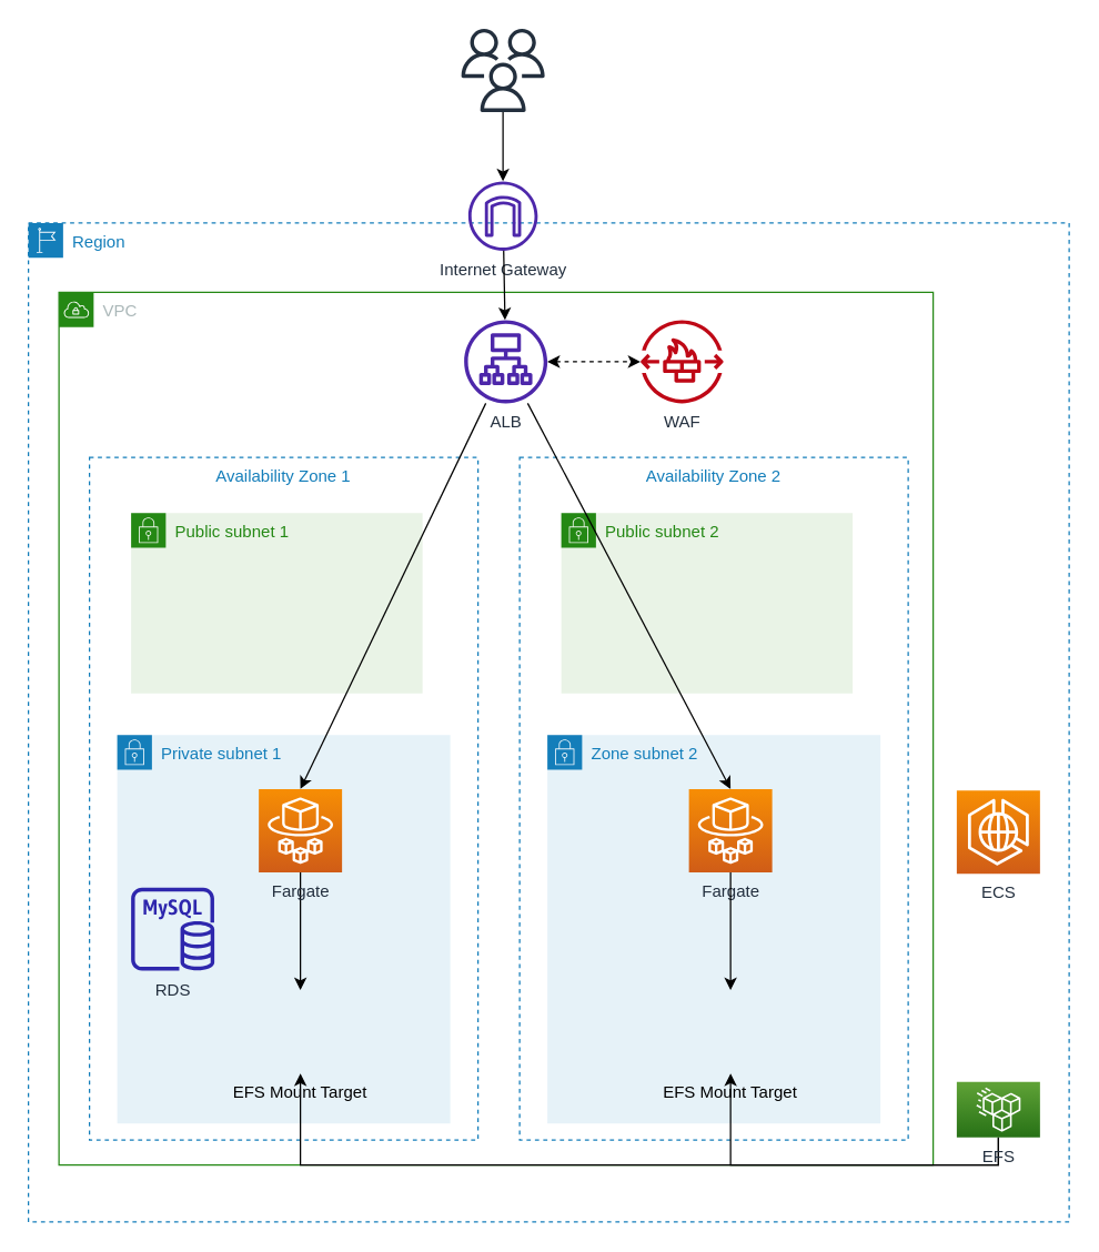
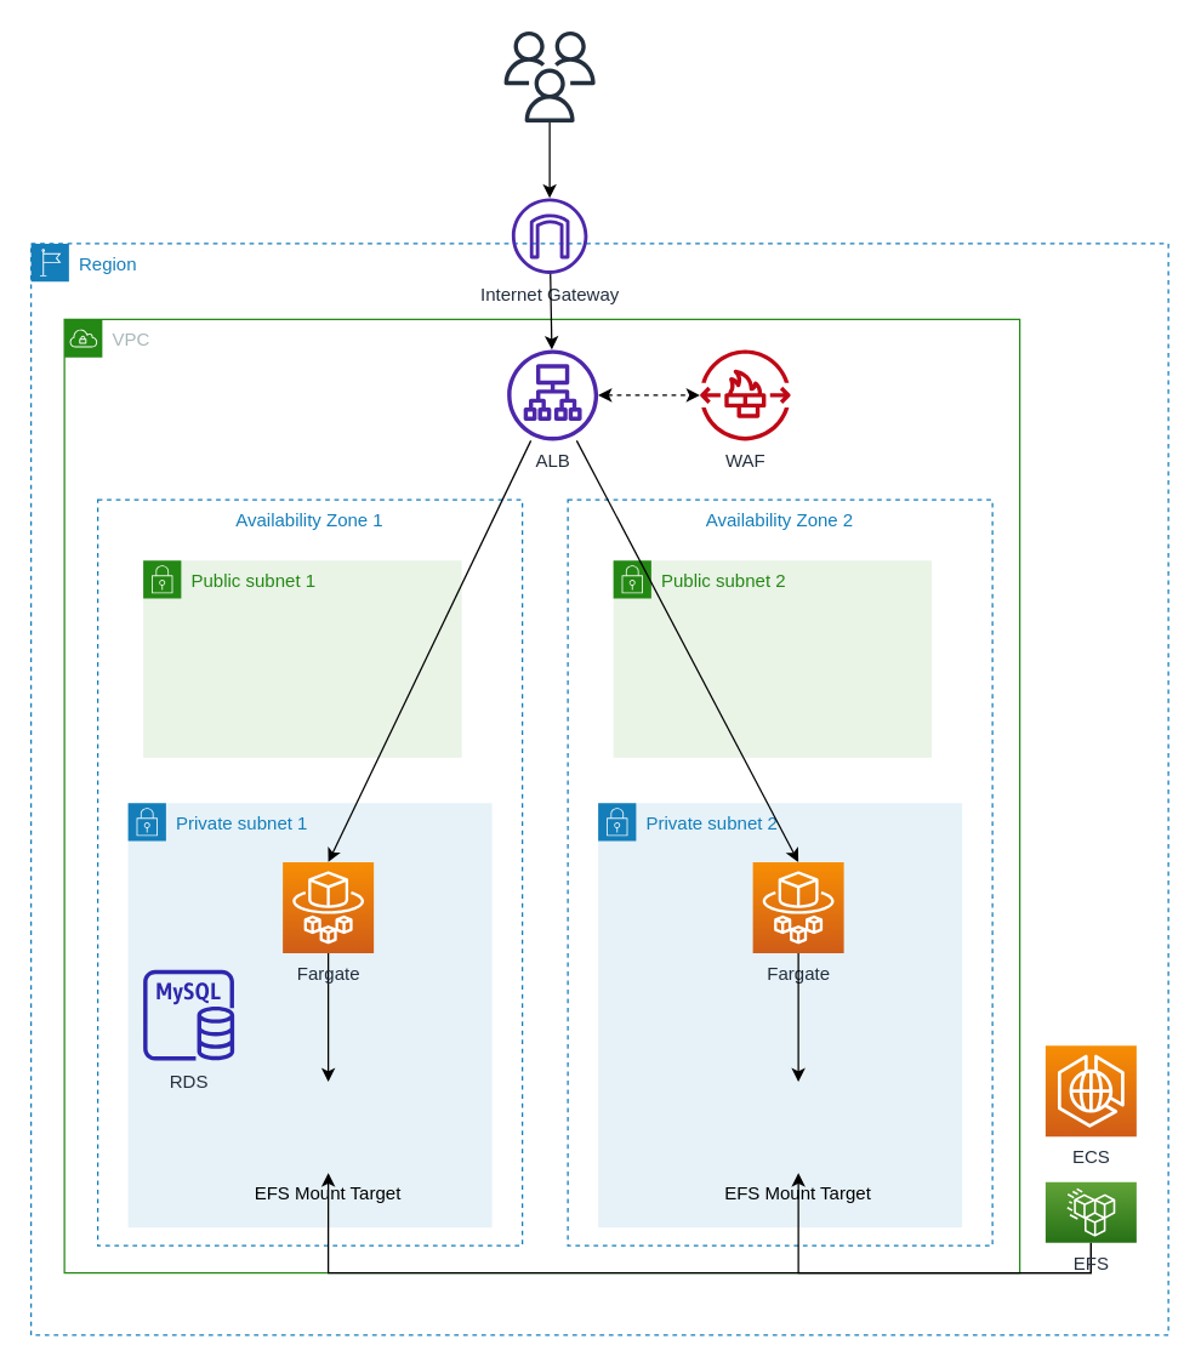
- <mxCell id="14" value="Zone subnet 2" style="points=[[0,0],[0.25,0],[0.5,0],[0.75,0],[1,0],[1,0.25],[1,0.5],[1,0.75],[1,1],[0.75,1],[0.5,1],[0.25,1],[0,1],[0,0.75],[0,0.5],[0,0.25]];outlineConnect=0;gradientColor=none;html=1;whiteSpace=wrap;fontSize=12;fontStyle=0;container=1;pointerEvents=0;collapsible=0;recursiveResize=0;shape=mxgraph.aws4.group;grIcon=mxgraph.aws4.group_security_group;grStroke=0;strokeColor=#147EBA;fillColor=#E6F2F8;verticalAlign=top;align=left;spacingLeft=30;fontColor=#147EBA;dashed=0;" vertex="1" parent="3"><mxGeometry x="352" y="319" width="240" height="280" as="geometry" /></mxCell>
+ <mxCell id="14" value="Private subnet 2" style="points=[[0,0],[0.25,0],[0.5,0],[0.75,0],[1,0],[1,0.25],[1,0.5],[1,0.75],[1,1],[0.75,1],[0.5,1],[0.25,1],[0,1],[0,0.75],[0,0.5],[0,0.25]];outlineConnect=0;gradientColor=none;html=1;whiteSpace=wrap;fontSize=12;fontStyle=0;container=1;pointerEvents=0;collapsible=0;recursiveResize=0;shape=mxgraph.aws4.group;grIcon=mxgraph.aws4.group_security_group;grStroke=0;strokeColor=#147EBA;fillColor=#E6F2F8;verticalAlign=top;align=left;spacingLeft=30;fontColor=#147EBA;dashed=0;" vertex="1" parent="3"><mxGeometry x="352" y="319" width="240" height="280" as="geometry" /></mxCell>
- <mxCell id="25" value="ECS" style="sketch=0;points=[[0,0,0],[0.25,0,0],[0.5,0,0],[0.75,0,0],[1,0,0],[0,1,0],[0.25,1,0],[0.5,1,0],[0.75,1,0],[1,1,0],[0,0.25,0],[0,0.5,0],[0,0.75,0],[1,0.25,0],[1,0.5,0],[1,0.75,0]];outlineConnect=0;fontColor=#232F3E;gradientColor=#F78E04;gradientDirection=north;fillColor=#D05C17;strokeColor=#ffffff;dashed=0;verticalLabelPosition=bottom;verticalAlign=top;align=center;html=1;fontSize=12;fontStyle=0;aspect=fixed;shape=mxgraph.aws4.resourceIcon;resIcon=mxgraph.aws4.ecs_anywhere;" vertex="1" parent="2"><mxGeometry x="669" y="409" width="60" height="60" as="geometry" /></mxCell>
+ <mxCell id="25" value="ECS" style="sketch=0;points=[[0,0,0],[0.25,0,0],[0.5,0,0],[0.75,0,0],[1,0,0],[0,1,0],[0.25,1,0],[0.5,1,0],[0.75,1,0],[1,1,0],[0,0.25,0],[0,0.5,0],[0,0.75,0],[1,0.25,0],[1,0.5,0],[1,0.75,0]];outlineConnect=0;fontColor=#232F3E;gradientColor=#F78E04;gradientDirection=north;fillColor=#D05C17;strokeColor=#ffffff;dashed=0;verticalLabelPosition=bottom;verticalAlign=top;align=center;html=1;fontSize=12;fontStyle=0;aspect=fixed;shape=mxgraph.aws4.resourceIcon;resIcon=mxgraph.aws4.ecs_anywhere;" vertex="1" parent="2"><mxGeometry x="669" y="529" width="60" height="60" as="geometry" /></mxCell>
